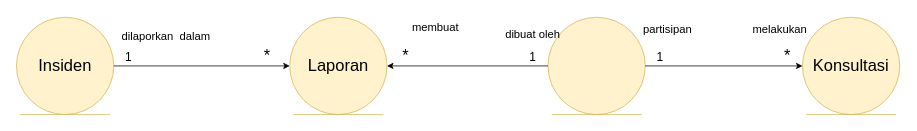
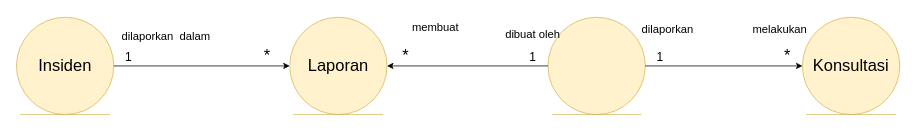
- <mxCell id="22" value="&lt;div style=&quot;font-size: 15px;&quot;&gt;partisipan&lt;/div&gt;" style="text;html=1;align=center;verticalAlign=middle;whiteSpace=wrap;rounded=0;fontSize=15;" vertex="1" parent="1"><mxGeometry x="860" y="22.57" width="60" height="30" as="geometry" /></mxCell>
+ <mxCell id="22" value="&lt;div style=&quot;font-size: 15px;&quot;&gt;dilaporkan&lt;/div&gt;" style="text;html=1;align=center;verticalAlign=middle;whiteSpace=wrap;rounded=0;fontSize=15;" vertex="1" parent="1"><mxGeometry x="860" y="22.57" width="60" height="30" as="geometry" /></mxCell>
